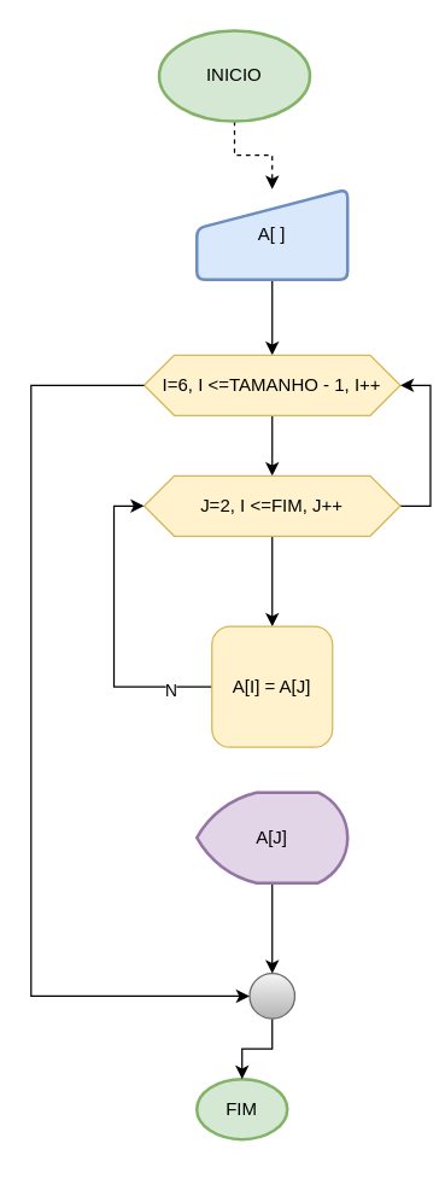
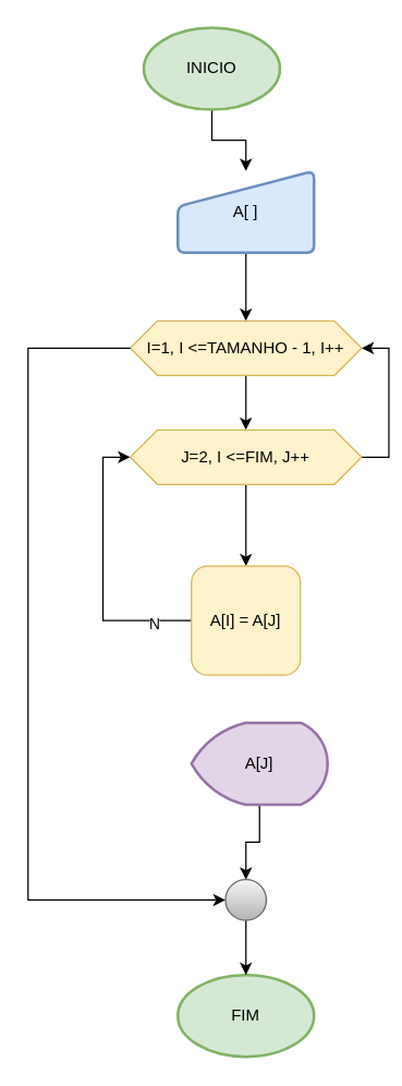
- <mxCell id="2" value="" style="edgeStyle=orthogonalEdgeStyle;rounded=0;orthogonalLoop=1;jettySize=auto;html=1;dashed=1;" edge="1" parent="1" source="3" target="6"><mxGeometry relative="1" as="geometry" /></mxCell>
+ <mxCell id="2" value="" style="edgeStyle=orthogonalEdgeStyle;rounded=0;orthogonalLoop=1;jettySize=auto;html=1;" edge="1" parent="1" source="3" target="6"><mxGeometry relative="1" as="geometry" /></mxCell>
- <mxCell id="8" value="I=6, I &amp;lt;=TAMANHO - 1, I++" style="shape=hexagon;perimeter=hexagonPerimeter2;whiteSpace=wrap;html=1;fixedSize=1;fillColor=#fff2cc;strokeColor=#d6b656;" vertex="1" parent="1"><mxGeometry x="95" y="235" width="170" height="40" as="geometry" /></mxCell>
+ <mxCell id="8" value="I=1, I &amp;lt;=TAMANHO - 1, I++" style="shape=hexagon;perimeter=hexagonPerimeter2;whiteSpace=wrap;html=1;fixedSize=1;fillColor=#fff2cc;strokeColor=#d6b656;" vertex="1" parent="1"><mxGeometry x="95" y="235" width="170" height="40" as="geometry" /></mxCell>
- <mxCell id="16" value="A[J]" style="strokeWidth=2;html=1;shape=mxgraph.flowchart.display;whiteSpace=wrap;fillColor=#e1d5e7;strokeColor=#9673a6;" vertex="1" parent="1"><mxGeometry x="130" y="525" width="100" height="60" as="geometry" /></mxCell>
+ <mxCell id="16" value="A[J]" style="strokeWidth=2;html=1;shape=mxgraph.flowchart.display;whiteSpace=wrap;fillColor=#e1d5e7;strokeColor=#9673a6;" vertex="1" parent="1"><mxGeometry x="140" y="530" width="100" height="60" as="geometry" /></mxCell>
- <mxCell id="4" value="FIM" style="strokeWidth=2;html=1;shape=mxgraph.flowchart.start_1;whiteSpace=wrap;fillColor=#d5e8d4;strokeColor=#82b366;" vertex="1" parent="1"><mxGeometry x="130" y="715" width="60" height="40" as="geometry" /></mxCell>
+ <mxCell id="4" value="FIM" style="strokeWidth=2;html=1;shape=mxgraph.flowchart.start_1;whiteSpace=wrap;fillColor=#d5e8d4;strokeColor=#82b366;" vertex="1" parent="1"><mxGeometry x="130" y="715" width="100" height="60" as="geometry" /></mxCell>
